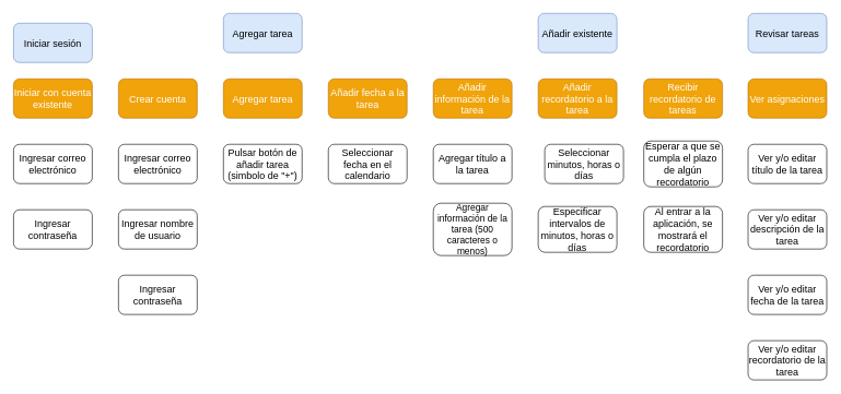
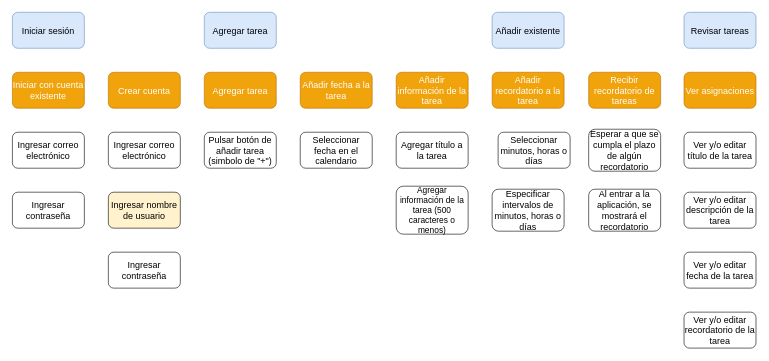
- <mxCell id="2" value="&lt;font style=&quot;font-size: 15px&quot;&gt;Iniciar sesión&lt;/font&gt;" style="rounded=1;whiteSpace=wrap;html=1;fillColor=#dae8fc;strokeColor=#6c8ebf;" vertex="1" parent="1"><mxGeometry x="20" y="35" width="120" height="60" as="geometry" /></mxCell>
+ <mxCell id="2" value="&lt;font style=&quot;font-size: 15px&quot;&gt;Iniciar sesión&lt;/font&gt;" style="rounded=1;whiteSpace=wrap;html=1;fillColor=#dae8fc;strokeColor=#6c8ebf;" vertex="1" parent="1"><mxGeometry x="20" y="20" width="120" height="60" as="geometry" /></mxCell>
- <mxCell id="18" value="&lt;font style=&quot;font-size: 15px&quot;&gt;Ingresar nombre de usuario&lt;/font&gt;" style="rounded=1;whiteSpace=wrap;html=1;" vertex="1" parent="1"><mxGeometry x="180" y="320" width="120" height="60" as="geometry" /></mxCell>
+ <mxCell id="18" value="&lt;font style=&quot;font-size: 15px&quot;&gt;Ingresar nombre de usuario&lt;/font&gt;" style="rounded=1;whiteSpace=wrap;html=1;fillColor=#fff2cc;" vertex="1" parent="1"><mxGeometry x="180" y="320" width="120" height="60" as="geometry" /></mxCell>
